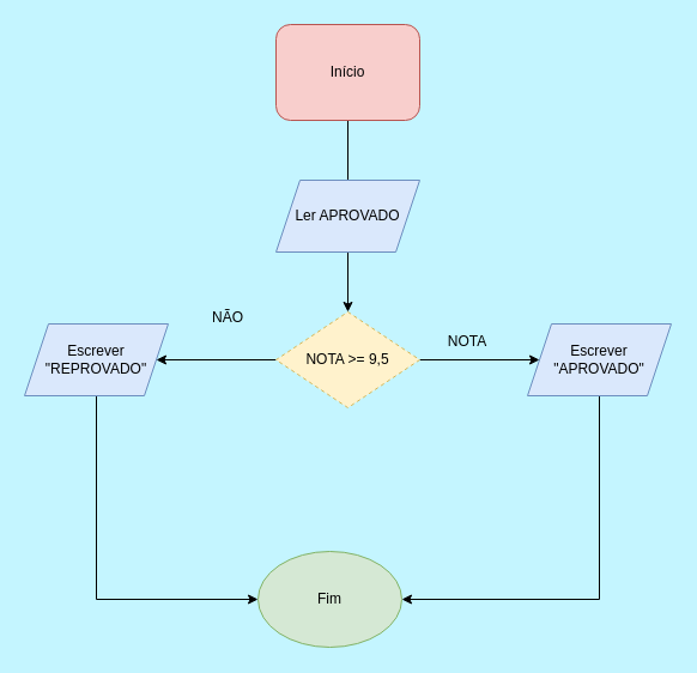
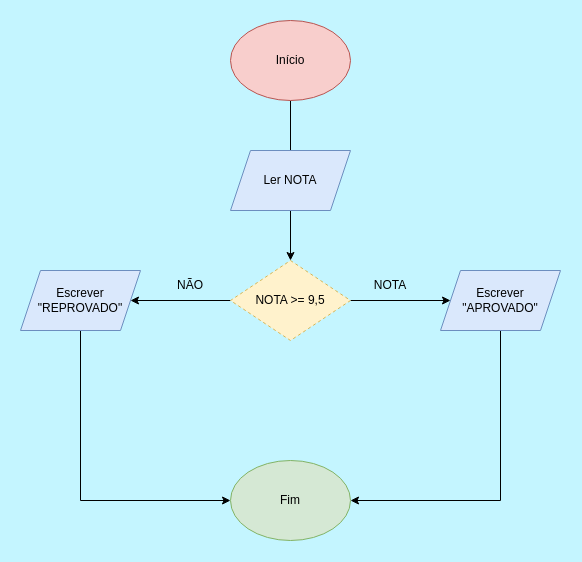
- <mxCell id="3" value="Início" style="whiteSpace=wrap;html=1;fillColor=#f8cecc;strokeColor=#b85450;rounded=1;" vertex="1" parent="1"><mxGeometry x="230" y="20" width="120" height="80" as="geometry" /></mxCell>
+ <mxCell id="3" value="Início" style="ellipse;whiteSpace=wrap;html=1;fillColor=#f8cecc;strokeColor=#b85450;" vertex="1" parent="1"><mxGeometry x="230" y="20" width="120" height="80" as="geometry" /></mxCell>
- <mxCell id="5" value="Ler APROVADO" style="shape=parallelogram;perimeter=parallelogramPerimeter;whiteSpace=wrap;html=1;fixedSize=1;fillColor=#dae8fc;strokeColor=#6c8ebf;" vertex="1" parent="1"><mxGeometry x="230" y="150" width="120" height="60" as="geometry" /></mxCell>
+ <mxCell id="5" value="Ler NOTA" style="shape=parallelogram;perimeter=parallelogramPerimeter;whiteSpace=wrap;html=1;fixedSize=1;fillColor=#dae8fc;strokeColor=#6c8ebf;" vertex="1" parent="1"><mxGeometry x="230" y="150" width="120" height="60" as="geometry" /></mxCell>
- <mxCell id="13" value="NÃO" style="text;html=1;align=center;verticalAlign=middle;whiteSpace=wrap;rounded=0;" vertex="1" parent="1"><mxGeometry x="160" y="250" width="60" height="30" as="geometry" /></mxCell>
+ <mxCell id="13" value="NÃO" style="text;html=1;align=center;verticalAlign=middle;whiteSpace=wrap;rounded=0;" vertex="1" parent="1"><mxGeometry x="160" y="270" width="60" height="30" as="geometry" /></mxCell>
- <mxCell id="15" value="Fim" style="ellipse;whiteSpace=wrap;html=1;fillColor=#d5e8d4;strokeColor=#82b366;" vertex="1" parent="1"><mxGeometry x="215" y="460" width="120" height="80" as="geometry" /></mxCell>
+ <mxCell id="15" value="Fim" style="ellipse;whiteSpace=wrap;html=1;fillColor=#d5e8d4;strokeColor=#82b366;" vertex="1" parent="1"><mxGeometry x="230" y="460" width="120" height="80" as="geometry" /></mxCell>
